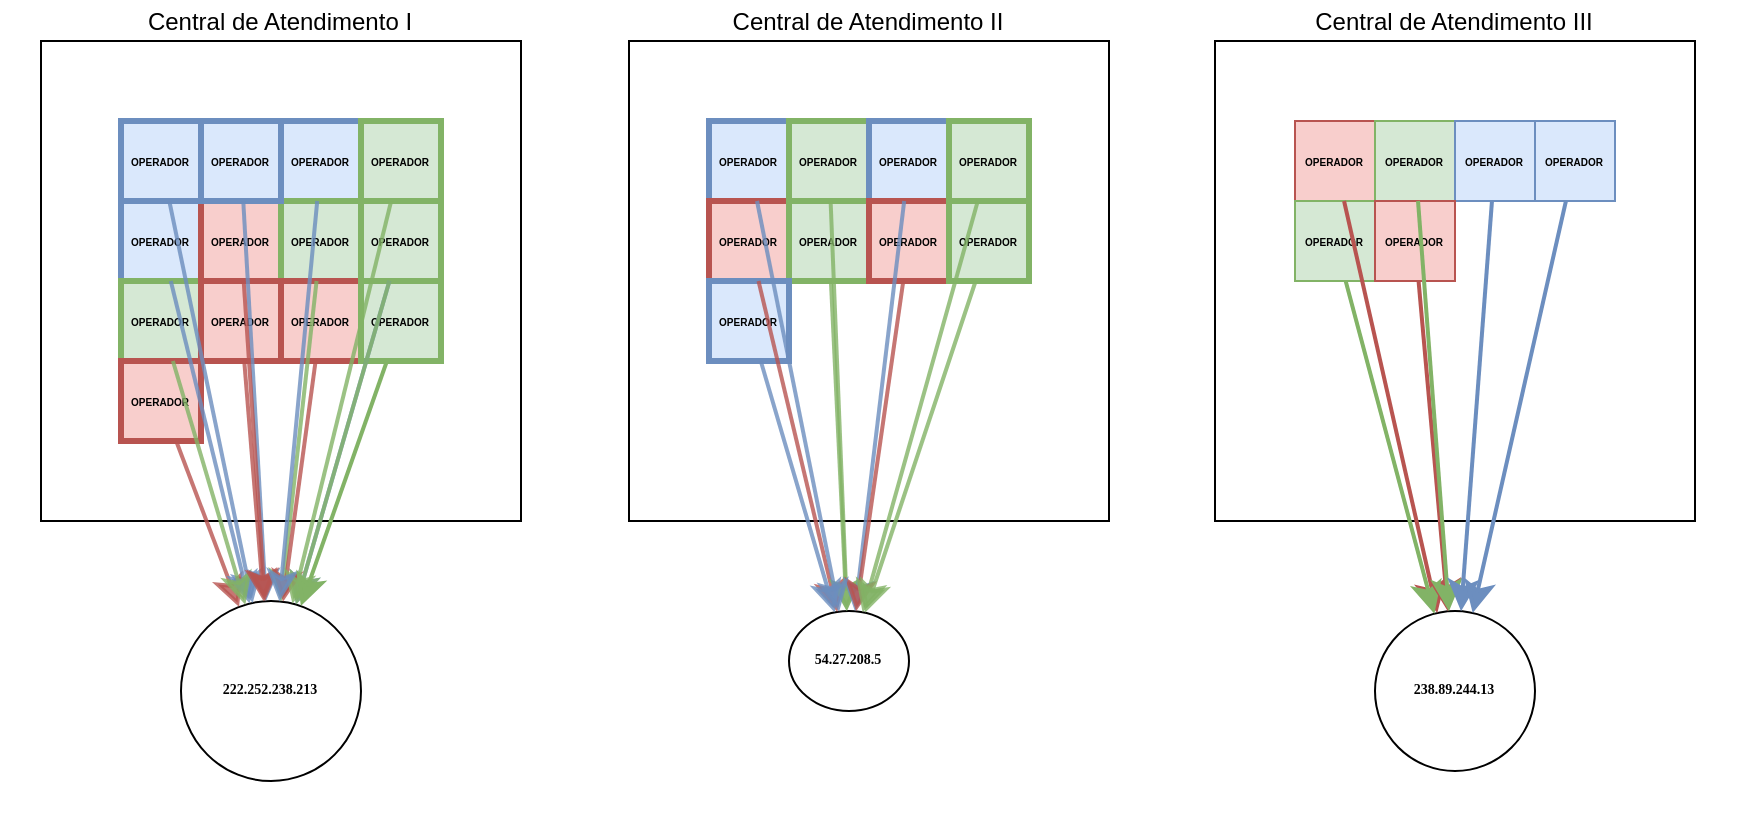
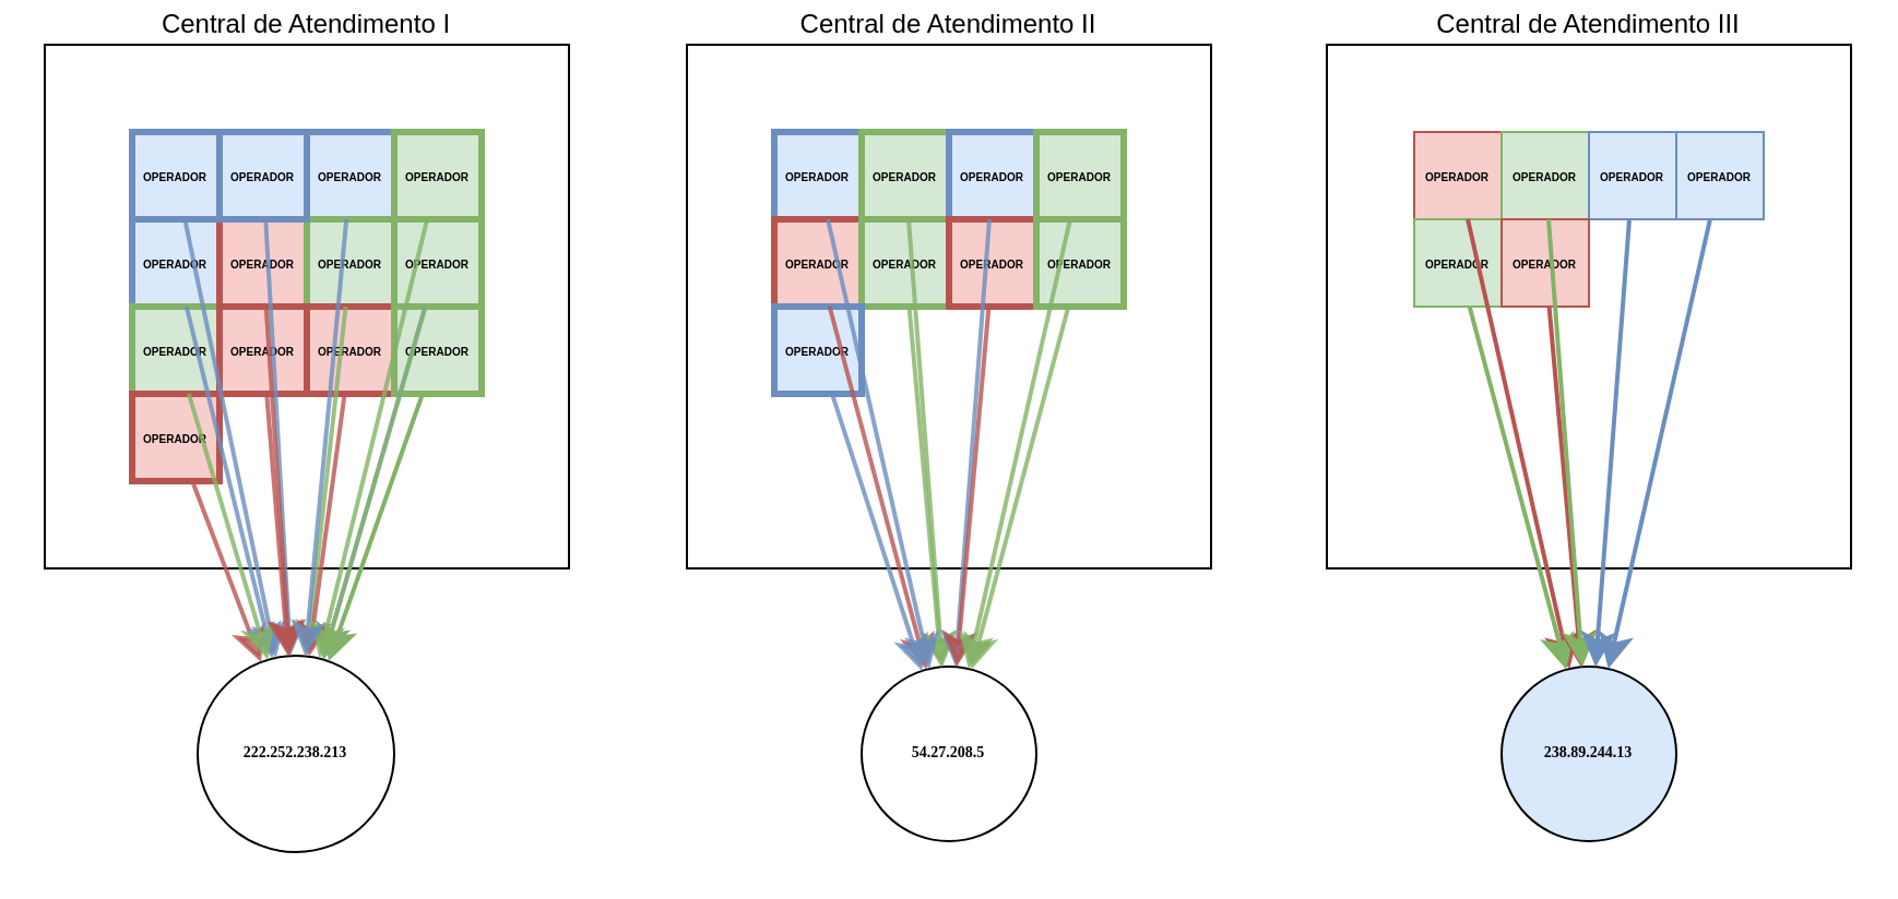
- <mxCell id="20" value="&lt;div style=&quot;font-size: 7px;&quot;&gt;54.27.208.5&lt;/div&gt;" style="ellipse;whiteSpace=wrap;html=1;aspect=fixed;fontFamily=Lucida Console;fontSize=7;fontStyle=1" vertex="1" parent="1"><mxGeometry x="394" y="305" width="60" height="50" as="geometry" /></mxCell>
+ <mxCell id="20" value="&lt;div style=&quot;font-size: 7px;&quot;&gt;54.27.208.5&lt;/div&gt;" style="ellipse;whiteSpace=wrap;html=1;aspect=fixed;fontFamily=Lucida Console;fontSize=7;fontStyle=1" vertex="1" parent="1"><mxGeometry x="394" y="305" width="80" height="80" as="geometry" /></mxCell>
- <mxCell id="21" value="238.89.244.13" style="ellipse;whiteSpace=wrap;html=1;aspect=fixed;fontFamily=Lucida Console;fontSize=7;fontStyle=1" vertex="1" parent="1"><mxGeometry x="687" y="305" width="80" height="80" as="geometry" /></mxCell>
+ <mxCell id="21" value="238.89.244.13" style="ellipse;whiteSpace=wrap;html=1;aspect=fixed;fontFamily=Lucida Console;fontSize=7;fontStyle=1;fillColor=#dae8fc;" vertex="1" parent="1"><mxGeometry x="687" y="305" width="80" height="80" as="geometry" /></mxCell>
